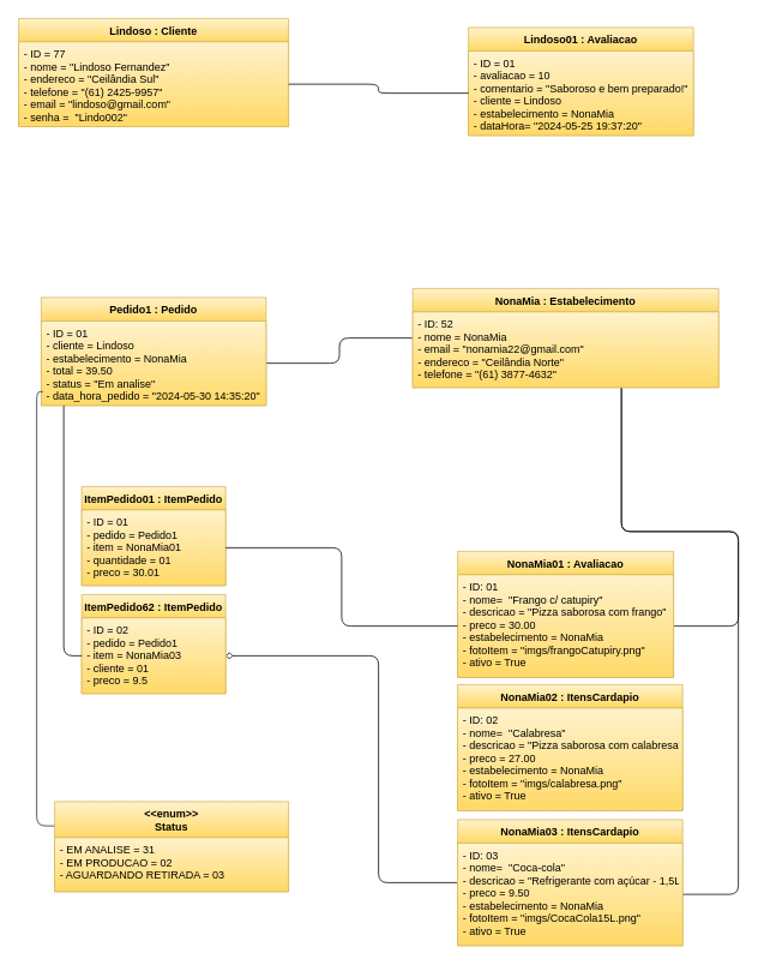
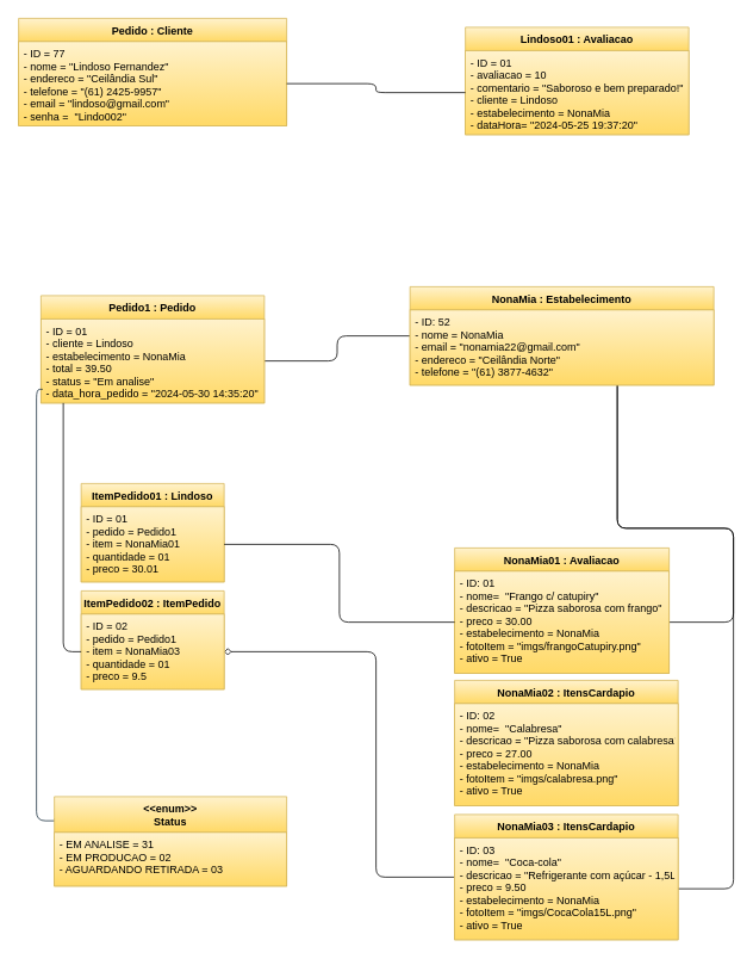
- <mxCell id="2" value="Lindoso : Cliente" style="swimlane;fontStyle=1;align=center;verticalAlign=top;childLayout=stackLayout;horizontal=1;startSize=26;horizontalStack=0;resizeParent=1;resizeParentMax=0;resizeLast=0;collapsible=1;marginBottom=0;fillColor=#fff2cc;strokeColor=#d6b656;textShadow=0;labelBackgroundColor=none;rounded=0;gradientColor=#ffd966;labelBorderColor=none;fontColor=default;" vertex="1" parent="1"><mxGeometry x="20" y="20" width="300" height="120" as="geometry" /></mxCell>
+ <mxCell id="2" value="Pedido : Cliente" style="swimlane;fontStyle=1;align=center;verticalAlign=top;childLayout=stackLayout;horizontal=1;startSize=26;horizontalStack=0;resizeParent=1;resizeParentMax=0;resizeLast=0;collapsible=1;marginBottom=0;fillColor=#fff2cc;strokeColor=#d6b656;textShadow=0;labelBackgroundColor=none;rounded=0;gradientColor=#ffd966;labelBorderColor=none;fontColor=default;" vertex="1" parent="1"><mxGeometry x="20" y="20" width="300" height="120" as="geometry" /></mxCell>
- <mxCell id="13" value="ItemPedido01 : ItemPedido" style="swimlane;fontStyle=1;align=center;verticalAlign=top;childLayout=stackLayout;horizontal=1;startSize=26;horizontalStack=0;resizeParent=1;resizeParentMax=0;resizeLast=0;collapsible=1;marginBottom=0;labelBackgroundColor=none;fillColor=#fff2cc;strokeColor=#d6b656;rounded=0;gradientColor=#ffd966;labelBorderColor=none;textShadow=0;fontColor=default;" vertex="1" parent="1"><mxGeometry x="90" y="540" width="160" height="110" as="geometry" /></mxCell>
+ <mxCell id="13" value="ItemPedido01 : Lindoso" style="swimlane;fontStyle=1;align=center;verticalAlign=top;childLayout=stackLayout;horizontal=1;startSize=26;horizontalStack=0;resizeParent=1;resizeParentMax=0;resizeLast=0;collapsible=1;marginBottom=0;labelBackgroundColor=none;fillColor=#fff2cc;strokeColor=#d6b656;rounded=0;gradientColor=#ffd966;labelBorderColor=none;textShadow=0;fontColor=default;" vertex="1" parent="1"><mxGeometry x="90" y="540" width="160" height="110" as="geometry" /></mxCell>
- <mxCell id="25" value="ItemPedido62 : ItemPedido" style="swimlane;fontStyle=1;align=center;verticalAlign=top;childLayout=stackLayout;horizontal=1;startSize=26;horizontalStack=0;resizeParent=1;resizeParentMax=0;resizeLast=0;collapsible=1;marginBottom=0;labelBackgroundColor=none;fillColor=#fff2cc;strokeColor=#d6b656;rounded=0;gradientColor=#ffd966;labelBorderColor=none;textShadow=0;fontColor=default;" vertex="1" parent="1"><mxGeometry x="90" y="660" width="160" height="110" as="geometry" /></mxCell>
+ <mxCell id="25" value="ItemPedido02 : ItemPedido" style="swimlane;fontStyle=1;align=center;verticalAlign=top;childLayout=stackLayout;horizontal=1;startSize=26;horizontalStack=0;resizeParent=1;resizeParentMax=0;resizeLast=0;collapsible=1;marginBottom=0;labelBackgroundColor=none;fillColor=#fff2cc;strokeColor=#d6b656;rounded=0;gradientColor=#ffd966;labelBorderColor=none;textShadow=0;fontColor=default;" vertex="1" parent="1"><mxGeometry x="90" y="660" width="160" height="110" as="geometry" /></mxCell>
- <mxCell id="26" value="- ID = 02&#10;- pedido = Pedido1&#10;- item = NonaMia03&#10;- cliente = 01&#10;- preco = 9.5" style="text;strokeColor=#d6b656;fillColor=#fff2cc;align=left;verticalAlign=top;spacingLeft=4;spacingRight=4;overflow=hidden;rotatable=0;points=[[0,0.5],[1,0.5]];portConstraint=eastwest;labelBackgroundColor=none;rounded=0;gradientColor=#ffd966;labelBorderColor=none;textShadow=0;fontColor=default;" vertex="1" parent="25"><mxGeometry y="26" width="160" height="84" as="geometry" /></mxCell>
+ <mxCell id="26" value="- ID = 02&#10;- pedido = Pedido1&#10;- item = NonaMia03&#10;- quantidade = 01&#10;- preco = 9.5" style="text;strokeColor=#d6b656;fillColor=#fff2cc;align=left;verticalAlign=top;spacingLeft=4;spacingRight=4;overflow=hidden;rotatable=0;points=[[0,0.5],[1,0.5]];portConstraint=eastwest;labelBackgroundColor=none;rounded=0;gradientColor=#ffd966;labelBorderColor=none;textShadow=0;fontColor=default;" vertex="1" parent="25"><mxGeometry y="26" width="160" height="84" as="geometry" /></mxCell>
